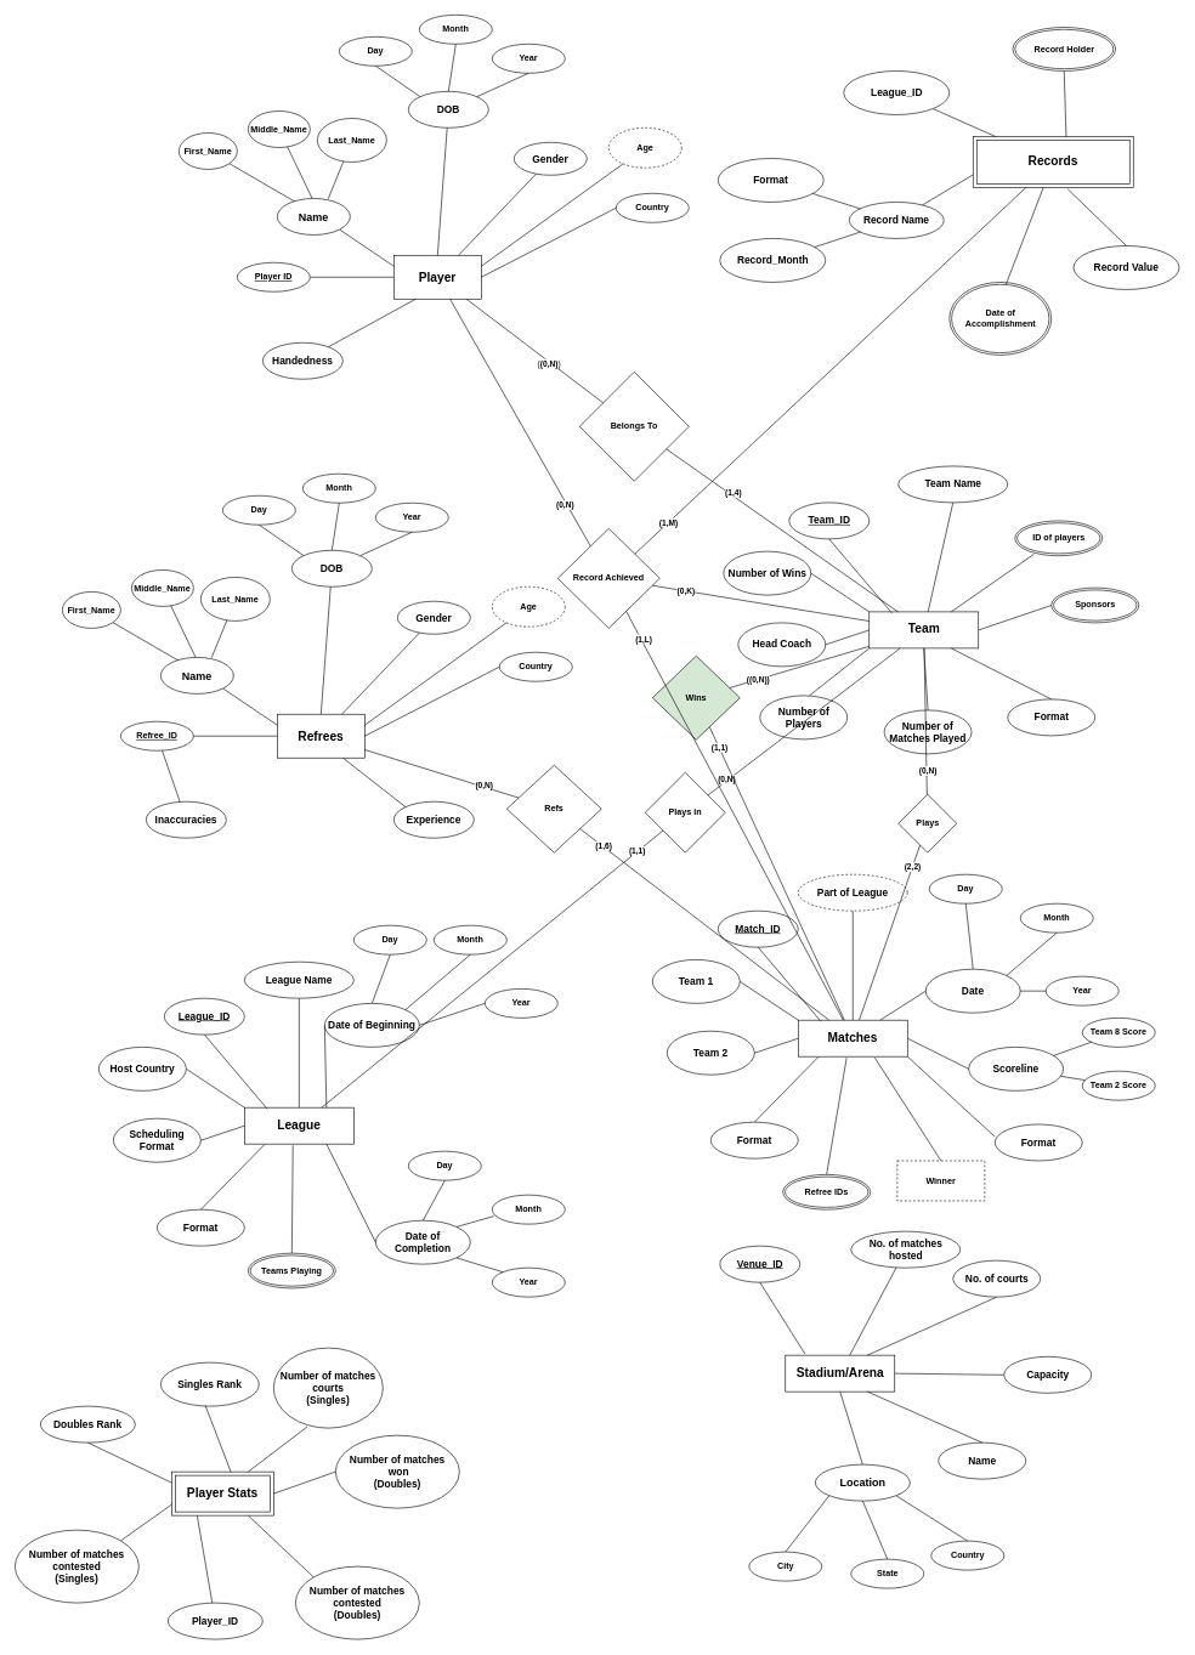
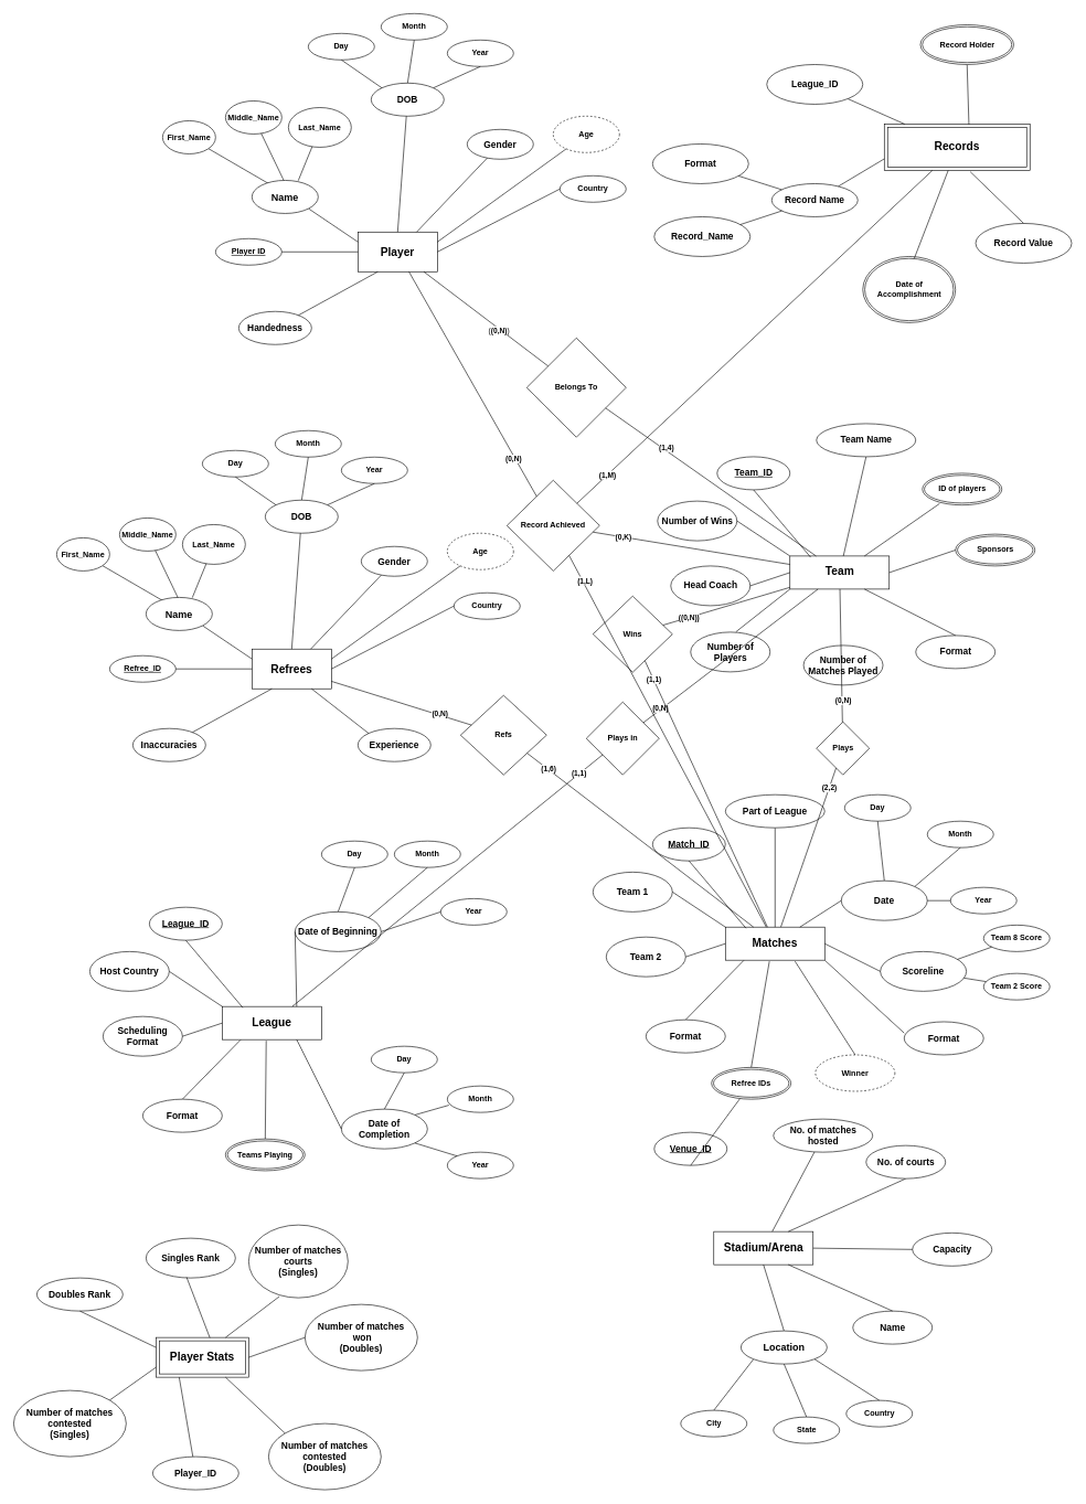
- <mxCell id="185" value="&lt;b&gt;&lt;font style=&quot;font-size: 14px;&quot;&gt;Record_Month&lt;/font&gt;&lt;/b&gt;" style="ellipse;whiteSpace=wrap;html=1;align=center;" vertex="1" parent="1"><mxGeometry x="987.5" y="326.98" width="145" height="60" as="geometry" /></mxCell>
+ <mxCell id="185" value="&lt;b&gt;&lt;font style=&quot;font-size: 14px;&quot;&gt;Record_Name&lt;/font&gt;&lt;/b&gt;" style="ellipse;whiteSpace=wrap;html=1;align=center;" vertex="1" parent="1"><mxGeometry x="987.5" y="326.98" width="145" height="60" as="geometry" /></mxCell>
- <mxCell id="203" value="&lt;b&gt;Wins&lt;/b&gt;" style="rhombus;whiteSpace=wrap;html=1;fillColor=#d5e8d4;" vertex="1" parent="1"><mxGeometry x="895" y="900" width="120" height="115" as="geometry" /></mxCell>
+ <mxCell id="203" value="&lt;b&gt;Wins&lt;/b&gt;" style="rhombus;whiteSpace=wrap;html=1;" vertex="1" parent="1"><mxGeometry x="895" y="900" width="120" height="115" as="geometry" /></mxCell>
- <mxCell id="109" value="" style="endArrow=none;html=1;rounded=0;exitX=0.5;exitY=0;exitDx=0;exitDy=0;entryX=0.5;entryY=1;entryDx=0;entryDy=0;" parent="1" source="108" target="92" edge="1"><mxGeometry relative="1" as="geometry"><mxPoint x="1262.5" y="864.48" as="sourcePoint" /><mxPoint x="1422.5" y="864.48" as="targetPoint" /></mxGeometry></mxCell>
- <mxCell id="51" value="" style="endArrow=none;html=1;rounded=0;" parent="1" source="50" target="69" edge="1"><mxGeometry relative="1" as="geometry"><mxPoint x="453.5" y="1030" as="sourcePoint" /><mxPoint x="613.5" y="1030" as="targetPoint" /></mxGeometry></mxCell>
+ <mxCell id="51" value="" style="endArrow=none;html=1;rounded=0;entryX=0.25;entryY=1;entryDx=0;entryDy=0;" parent="1" source="50" target="43" edge="1"><mxGeometry relative="1" as="geometry"><mxPoint x="453.5" y="1030" as="sourcePoint" /><mxPoint x="613.5" y="1030" as="targetPoint" /></mxGeometry></mxCell>
- <mxCell id="146" value="&lt;span style=&quot;font-size: 14px;&quot;&gt;&lt;b&gt;Part of League&lt;/b&gt;&lt;/span&gt;" style="ellipse;whiteSpace=wrap;html=1;align=center;dashed=1;" parent="1" vertex="1"><mxGeometry x="1095" y="1200" width="150" height="50" as="geometry" /></mxCell>
+ <mxCell id="146" value="&lt;span style=&quot;font-size: 14px;&quot;&gt;&lt;b&gt;Part of League&lt;/b&gt;&lt;/span&gt;" style="ellipse;whiteSpace=wrap;html=1;align=center;" parent="1" vertex="1"><mxGeometry x="1095" y="1200" width="150" height="50" as="geometry" /></mxCell>
- <mxCell id="117" value="&lt;span style=&quot;font-size: 14px;&quot;&gt;&lt;b&gt;League Name&lt;/b&gt;&lt;/span&gt;" style="ellipse;whiteSpace=wrap;html=1;align=center;" parent="1" vertex="1"><mxGeometry x="335" y="1320" width="150" height="50" as="geometry" /></mxCell>
- <mxCell id="116" value="" style="endArrow=none;html=1;rounded=0;exitX=0.5;exitY=1;exitDx=0;exitDy=0;" parent="1" source="117" target="111" edge="1"><mxGeometry relative="1" as="geometry"><mxPoint x="400" y="1370" as="sourcePoint" /><mxPoint x="45" y="1850" as="targetPoint" /></mxGeometry></mxCell>
- <mxCell id="163" value="&lt;b&gt;Winner&lt;/b&gt;" style="whiteSpace=wrap;html=1;align=center;dashed=1;rounded=0;" parent="1" vertex="1"><mxGeometry x="1231" y="1593.02" width="120" height="55" as="geometry" /></mxCell>
+ <mxCell id="163" value="&lt;b&gt;Winner&lt;/b&gt;" style="ellipse;whiteSpace=wrap;html=1;align=center;dashed=1;" parent="1" vertex="1"><mxGeometry x="1231" y="1593.02" width="120" height="55" as="geometry" /></mxCell>
- <mxCell id="78" value="" style="endArrow=none;html=1;rounded=0;exitX=0.5;exitY=1;exitDx=0;exitDy=0;entryX=0.178;entryY=-0.04;entryDx=0;entryDy=0;entryPerimeter=0;" parent="1" source="74" target="73" edge="1"><mxGeometry relative="1" as="geometry"><mxPoint x="647.5" y="2190" as="sourcePoint" /><mxPoint x="807.5" y="2190" as="targetPoint" /></mxGeometry></mxCell>
+ <mxCell id="78" value="" style="endArrow=none;html=1;rounded=0;exitX=0.5;exitY=1;exitDx=0;exitDy=0;" parent="1" source="74" target="147" edge="1"><mxGeometry relative="1" as="geometry"><mxPoint x="647.5" y="2190" as="sourcePoint" /><mxPoint x="807.5" y="2190" as="targetPoint" /></mxGeometry></mxCell>
